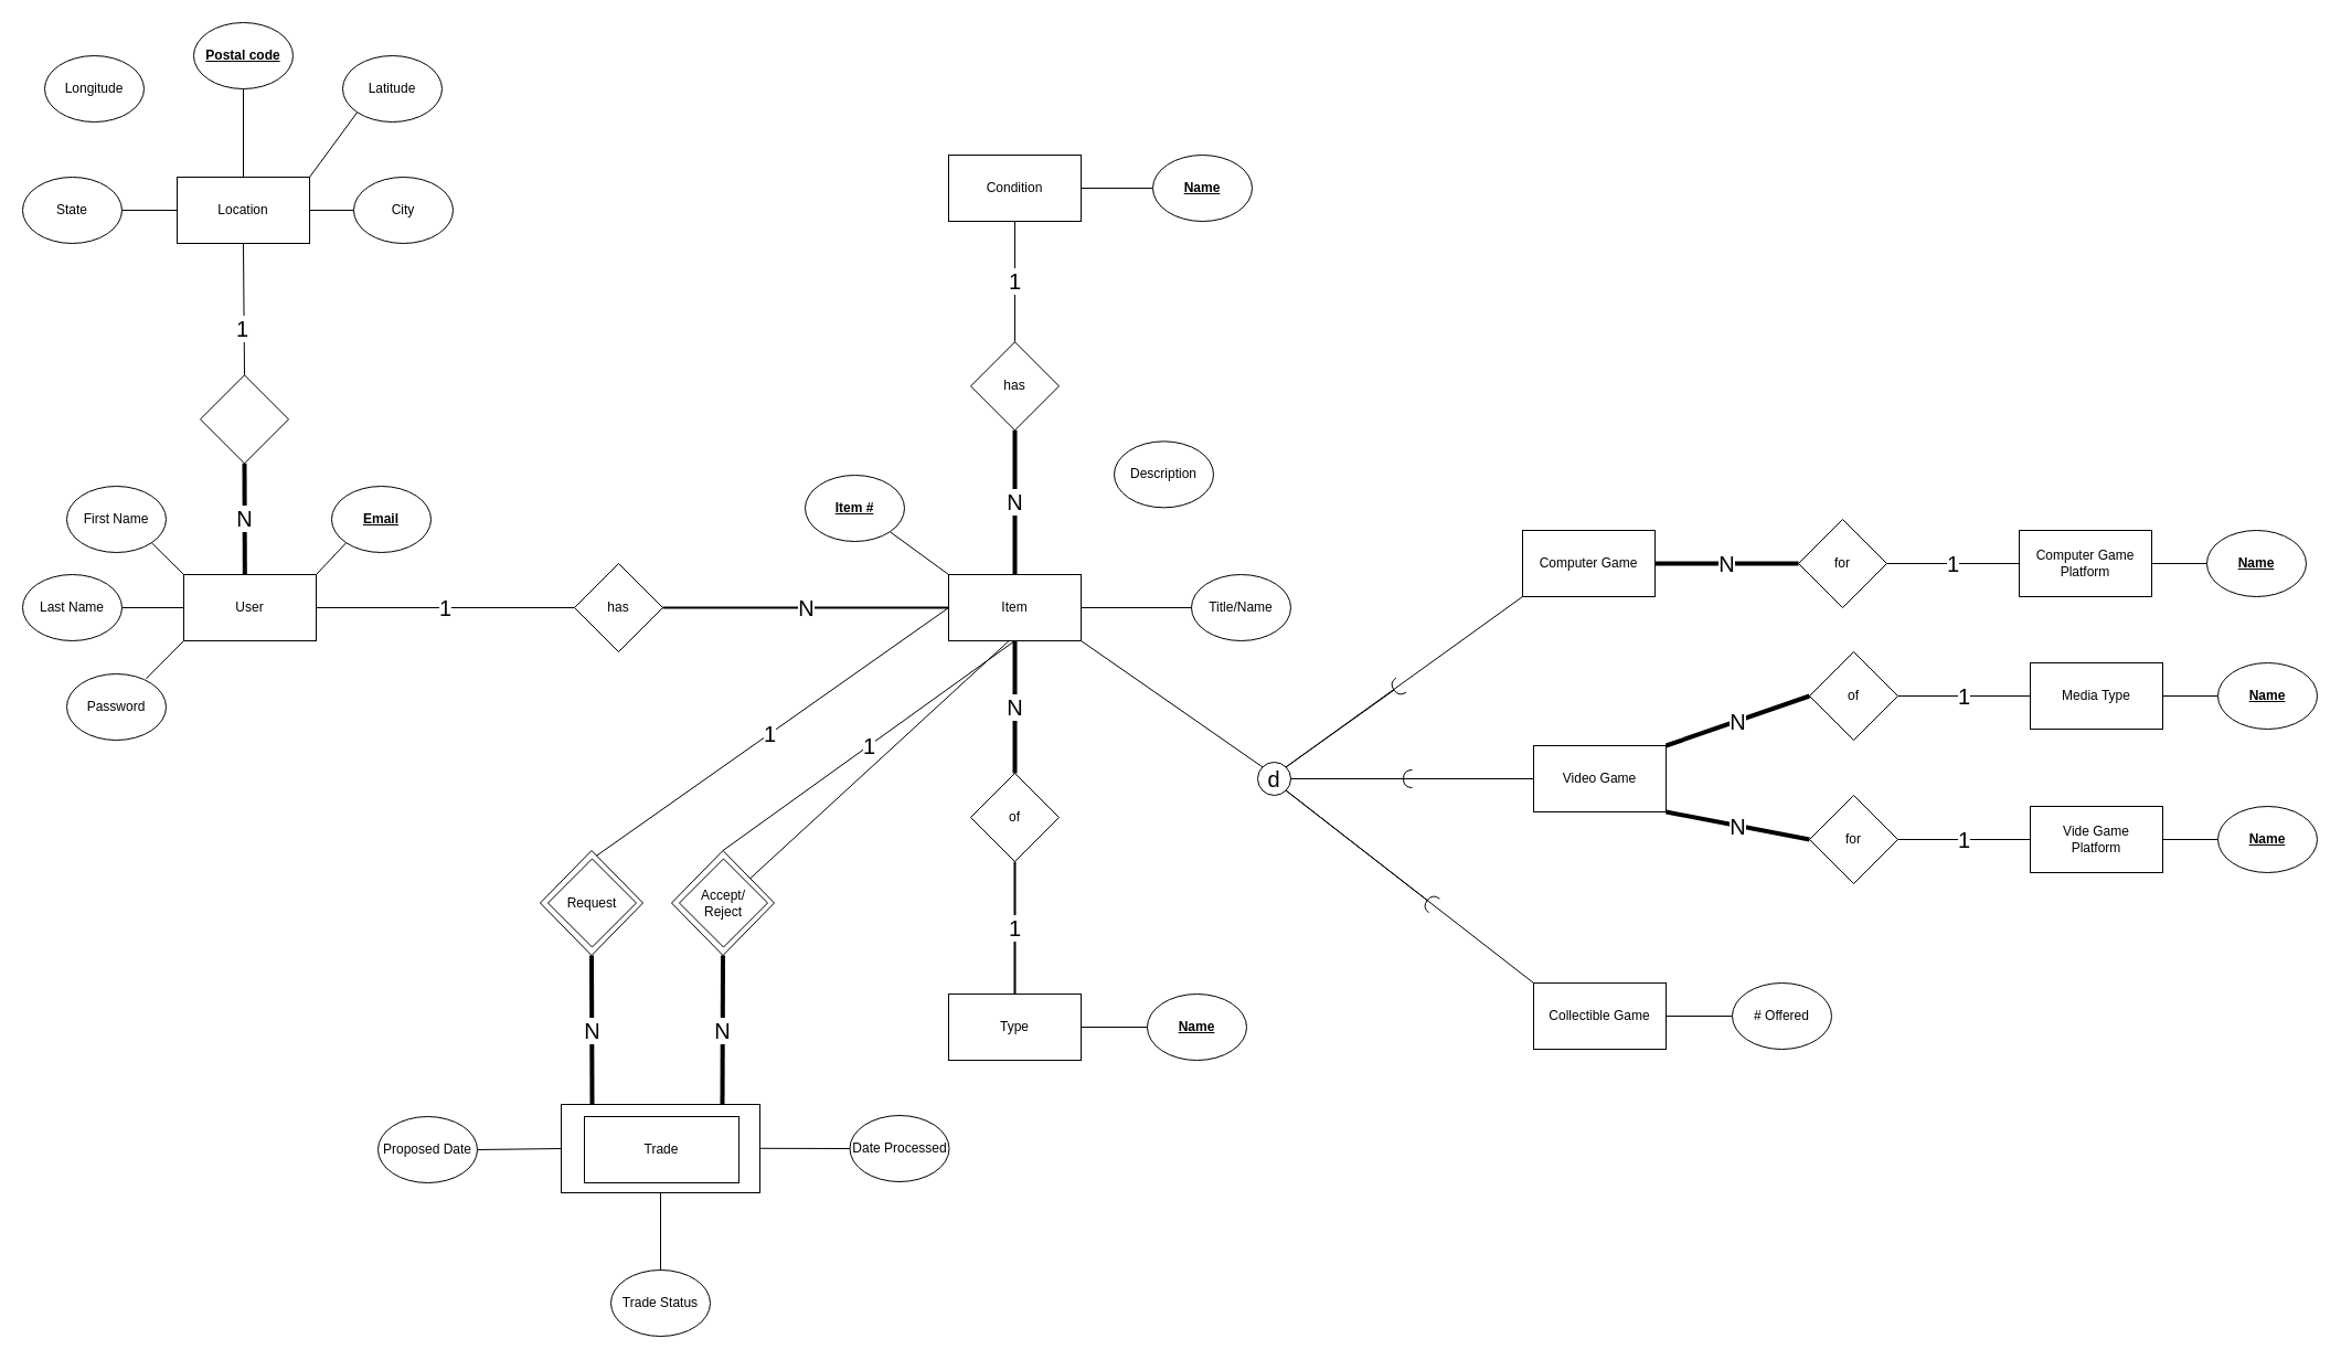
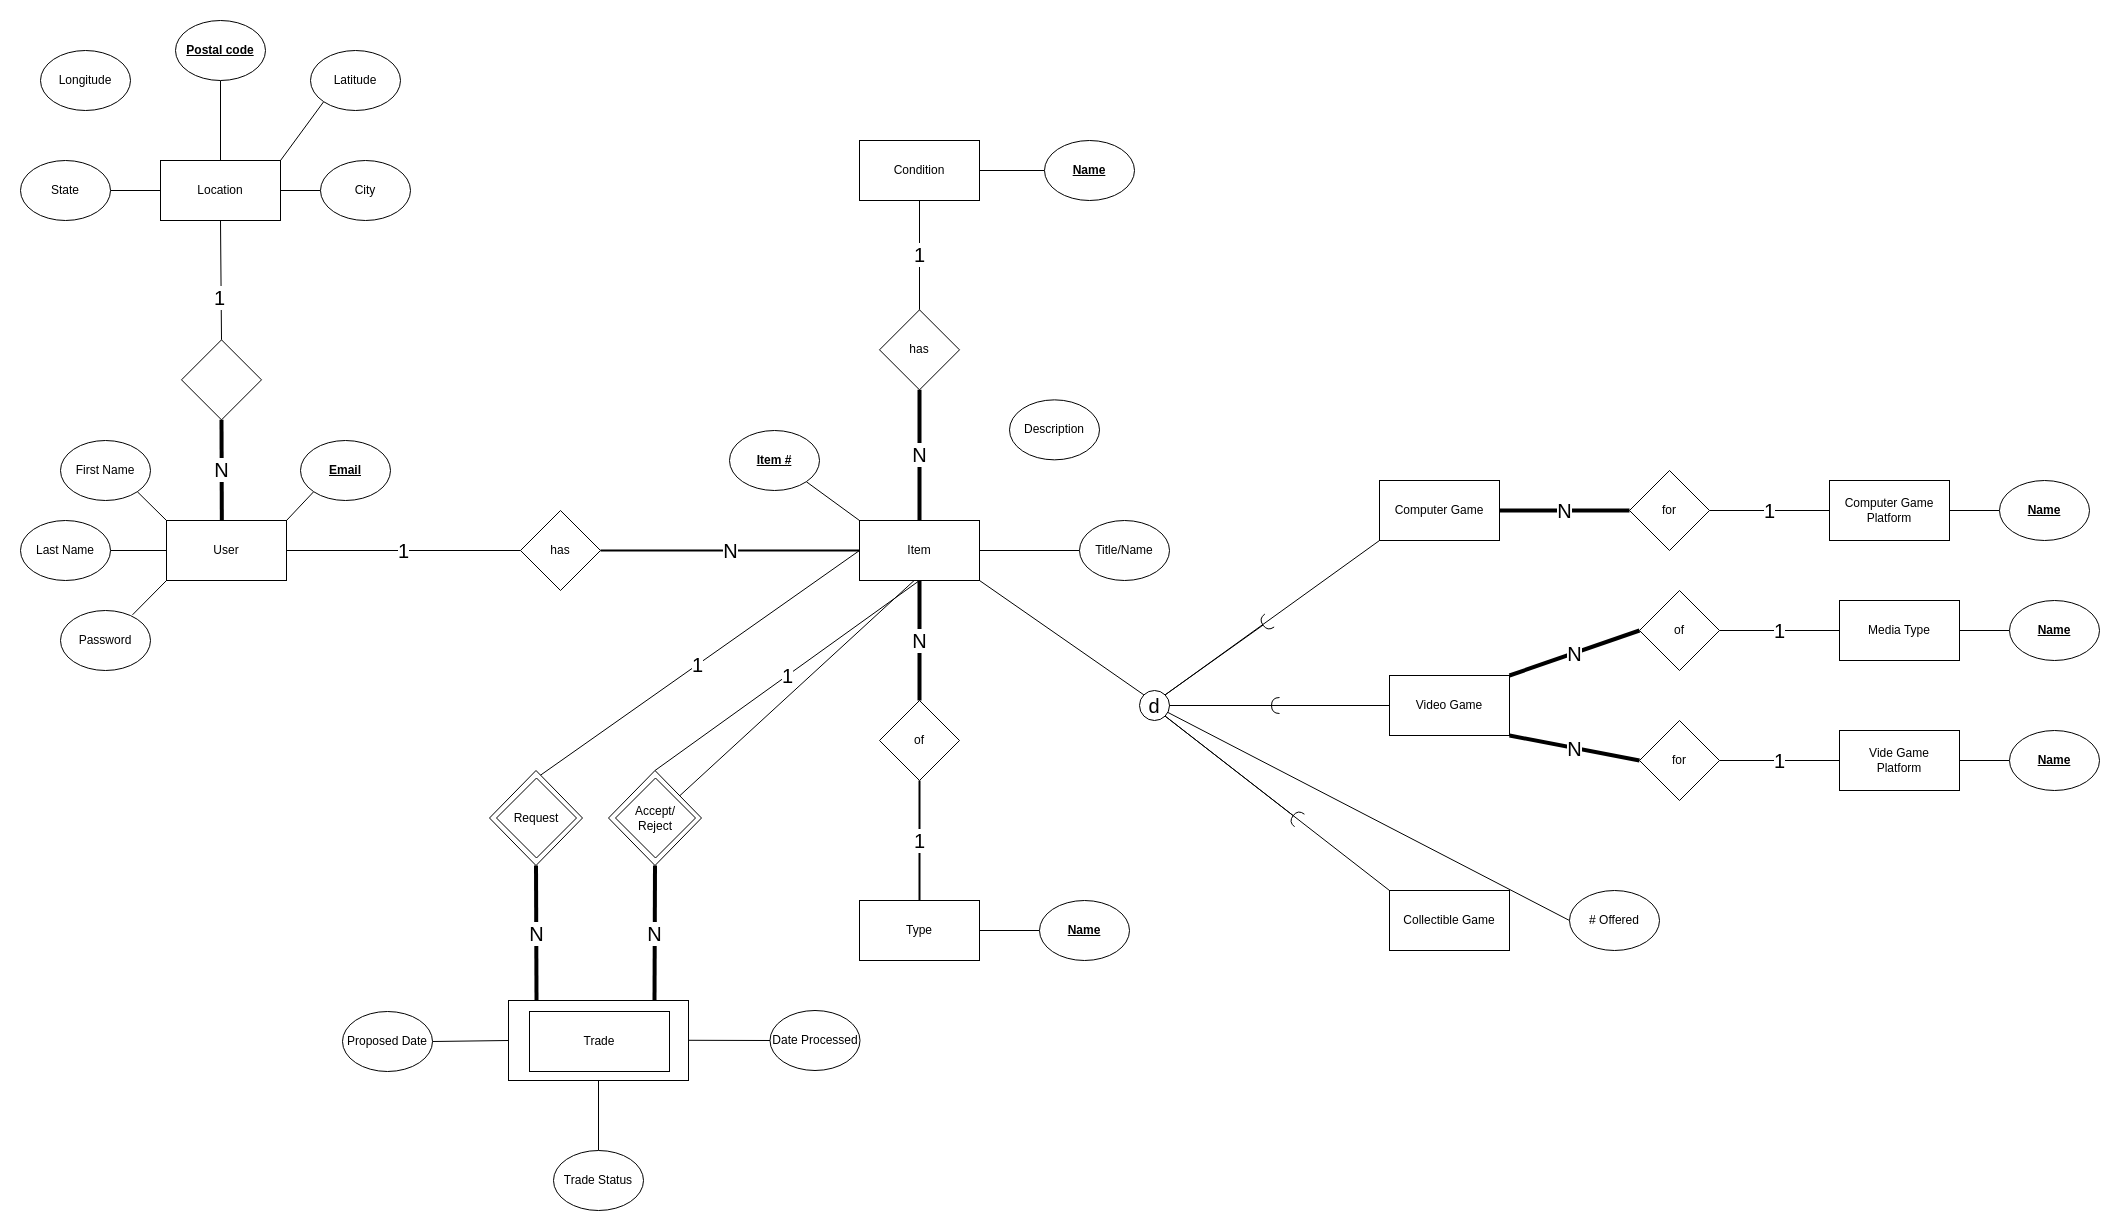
- <mxCell id="60" style="edgeStyle=none;rounded=0;orthogonalLoop=1;jettySize=auto;html=1;exitX=0;exitY=0.5;exitDx=0;exitDy=0;fontSize=20;endArrow=none;endFill=0;strokeWidth=1;entryX=1;entryY=0.5;entryDx=0;entryDy=0;" parent="1" source="61" target="59" edge="1"><mxGeometry relative="1" as="geometry"><mxPoint x="1489" y="1010" as="targetPoint" /></mxGeometry></mxCell>
+ <mxCell id="60" style="edgeStyle=none;rounded=0;orthogonalLoop=1;jettySize=auto;html=1;exitX=0;exitY=0.5;exitDx=0;exitDy=0;fontSize=20;endArrow=none;endFill=0;strokeWidth=1;" parent="1" source="61" target="48" edge="1"><mxGeometry relative="1" as="geometry"><mxPoint x="1489" y="1010" as="targetPoint" /></mxGeometry></mxCell>
